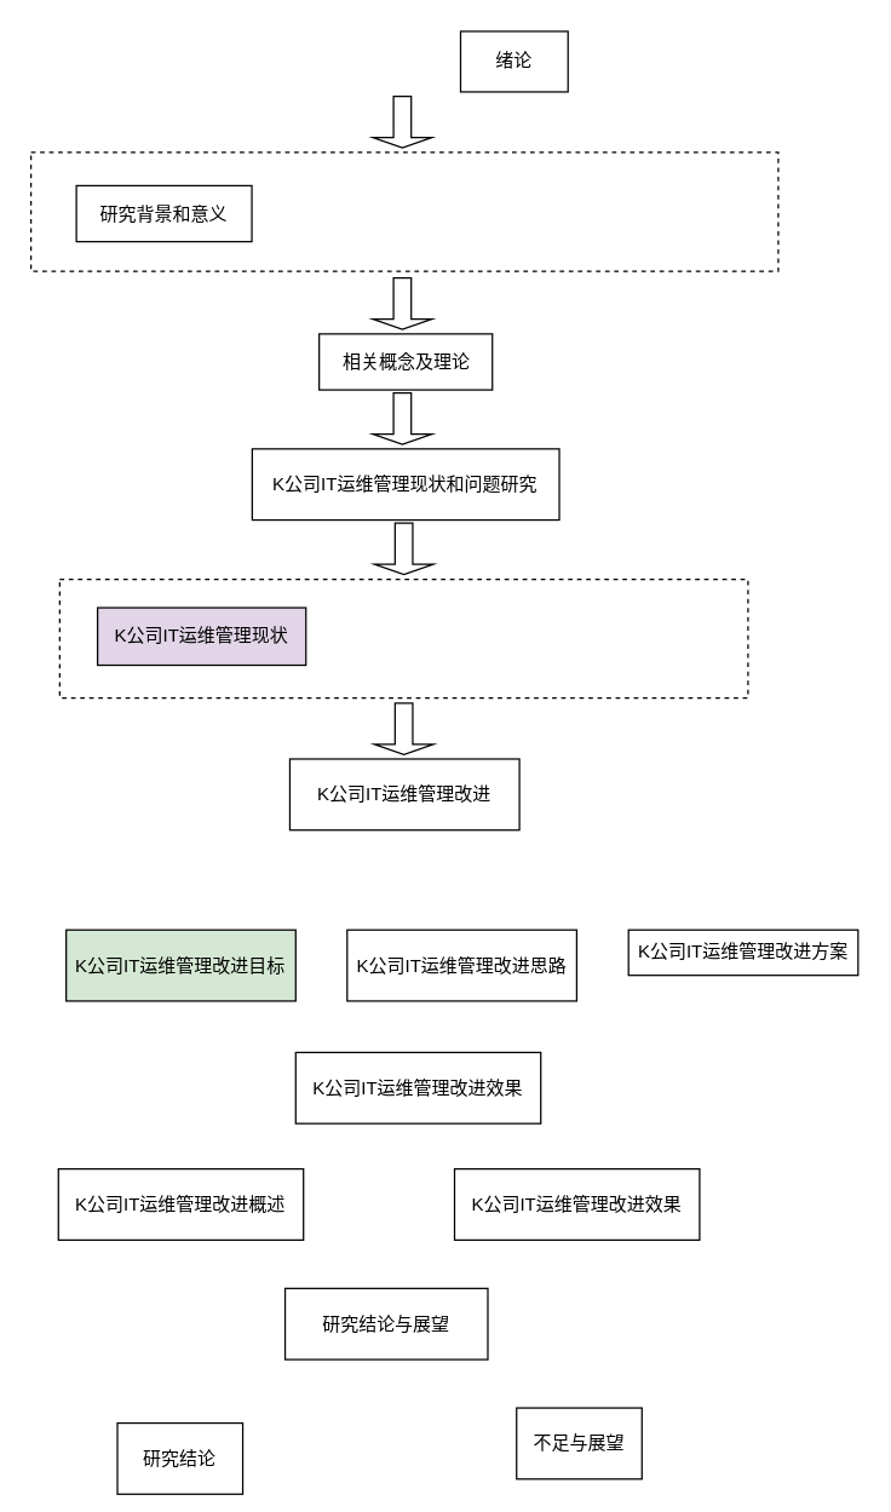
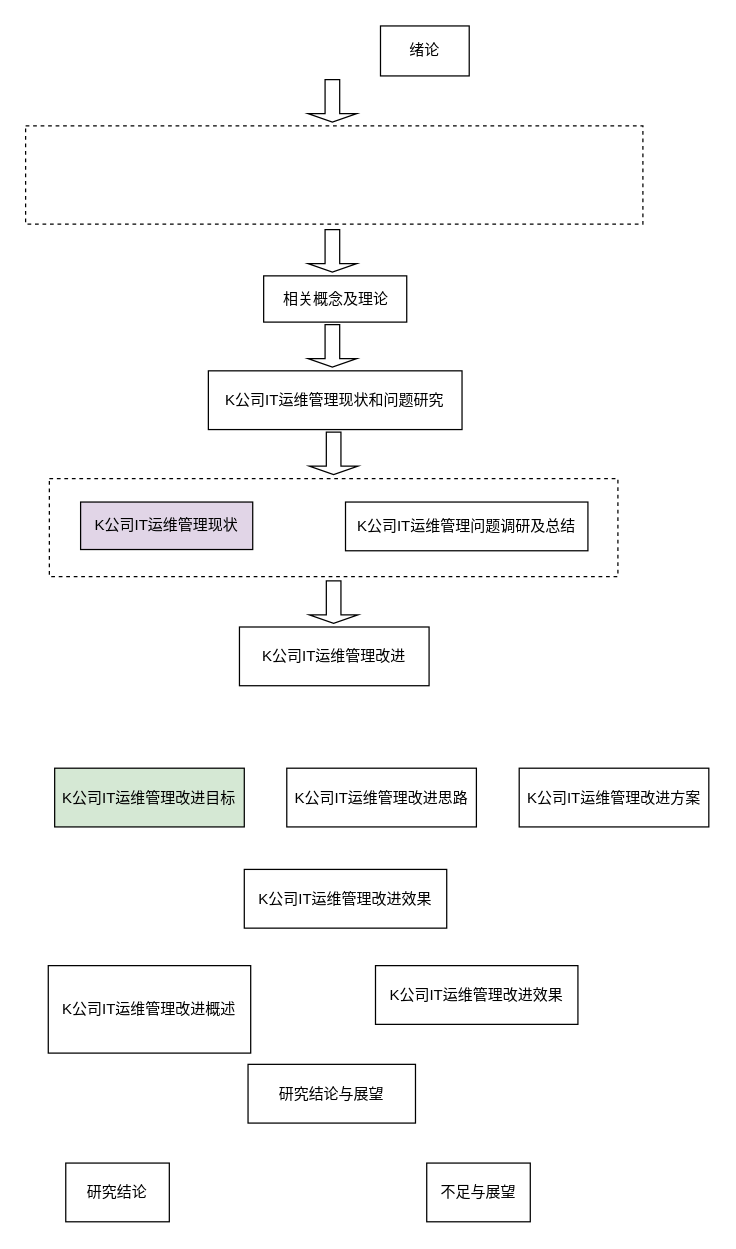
- <mxCell id="5" value="研究背景和意义" style="rounded=0;whiteSpace=wrap;html=1;" vertex="1" parent="1"><mxGeometry x="50" y="122" width="116" height="37" as="geometry" /></mxCell>
+ <mxCell id="9" value="K公司IT运维管理问题调研及总结" style="rounded=0;whiteSpace=wrap;html=1;" vertex="1" parent="1"><mxGeometry x="276" y="401" width="194" height="39" as="geometry" /></mxCell>
- <mxCell id="13" value="K公司IT运维管理改进方案" style="rounded=0;whiteSpace=wrap;html=1;" vertex="1" parent="1"><mxGeometry x="415" y="614" width="151.75" height="30" as="geometry" /></mxCell>
+ <mxCell id="13" value="K公司IT运维管理改进方案" style="rounded=0;whiteSpace=wrap;html=1;" vertex="1" parent="1"><mxGeometry x="415" y="614" width="151.75" height="47" as="geometry" /></mxCell>
- <mxCell id="15" value="K公司IT运维管理改进概述" style="rounded=0;whiteSpace=wrap;html=1;" vertex="1" parent="1"><mxGeometry x="38.13" y="772" width="162" height="47" as="geometry" /></mxCell>
+ <mxCell id="15" value="K公司IT运维管理改进概述" style="rounded=0;whiteSpace=wrap;html=1;" vertex="1" parent="1"><mxGeometry x="38.13" y="772" width="162" height="70" as="geometry" /></mxCell>
- <mxCell id="17" value="研究结论与展望" style="rounded=0;whiteSpace=wrap;html=1;" vertex="1" parent="1"><mxGeometry x="188" y="851" width="134" height="47" as="geometry" /></mxCell>
+ <mxCell id="17" value="研究结论与展望" style="rounded=0;whiteSpace=wrap;html=1;" vertex="1" parent="1"><mxGeometry x="198" y="851" width="134" height="47" as="geometry" /></mxCell>
- <mxCell id="18" value="研究结论" style="rounded=0;whiteSpace=wrap;html=1;" vertex="1" parent="1"><mxGeometry x="77.13" y="940" width="82.87" height="47" as="geometry" /></mxCell>
+ <mxCell id="18" value="研究结论" style="rounded=0;whiteSpace=wrap;html=1;" vertex="1" parent="1"><mxGeometry x="52.13" y="930" width="82.87" height="47" as="geometry" /></mxCell>
